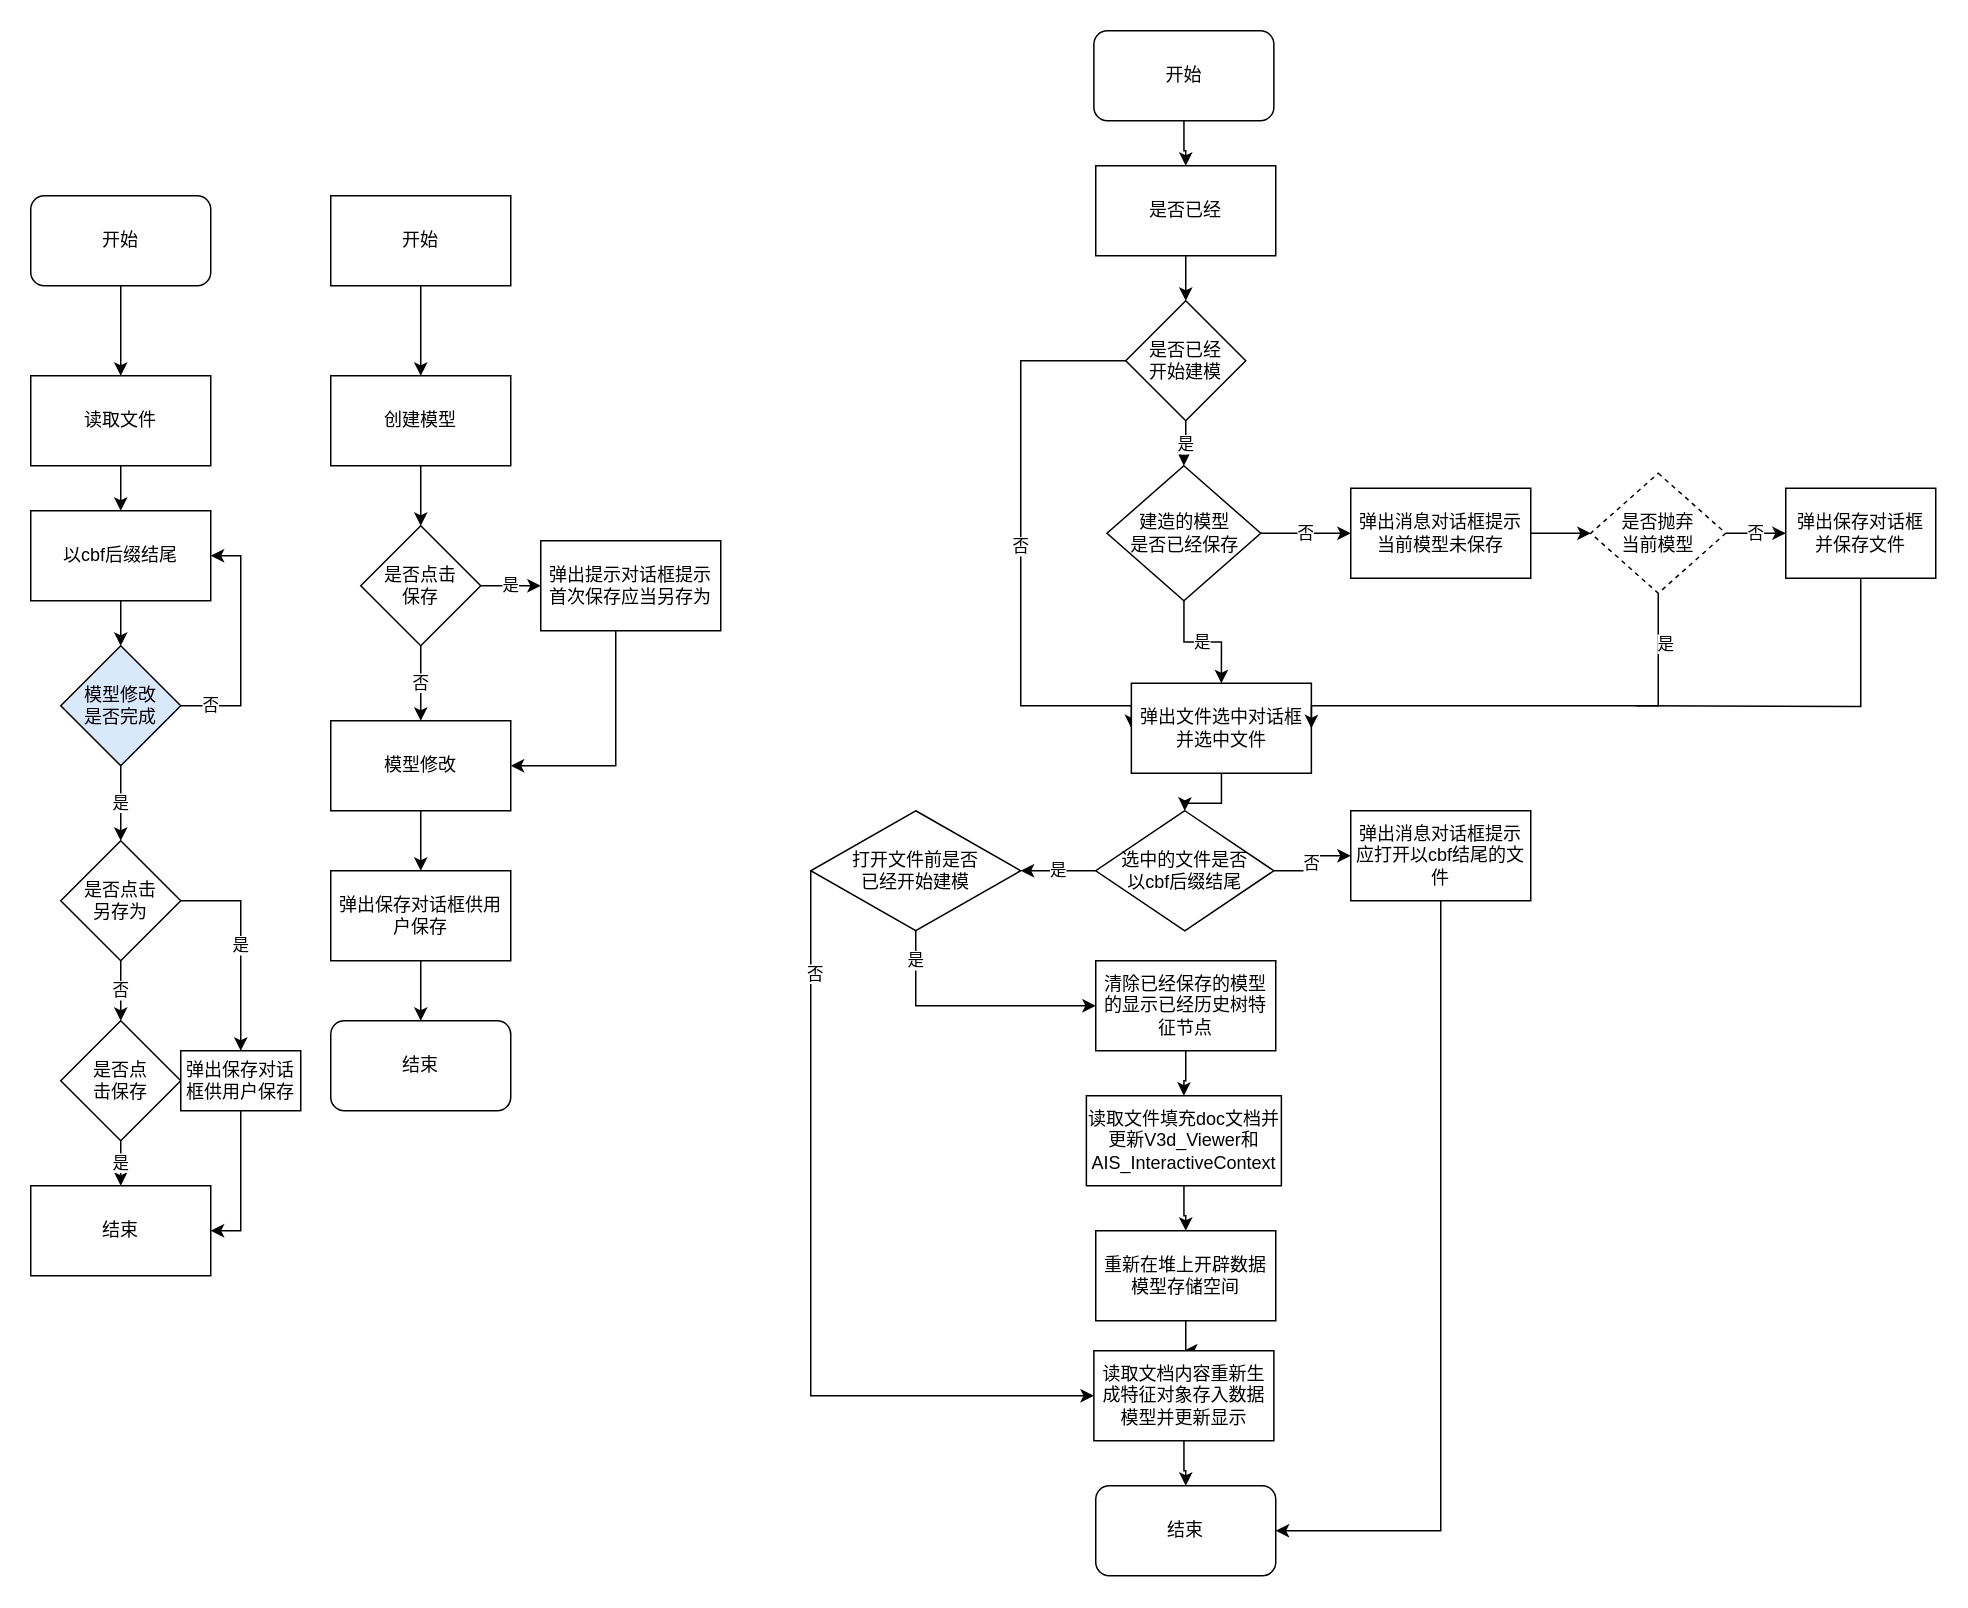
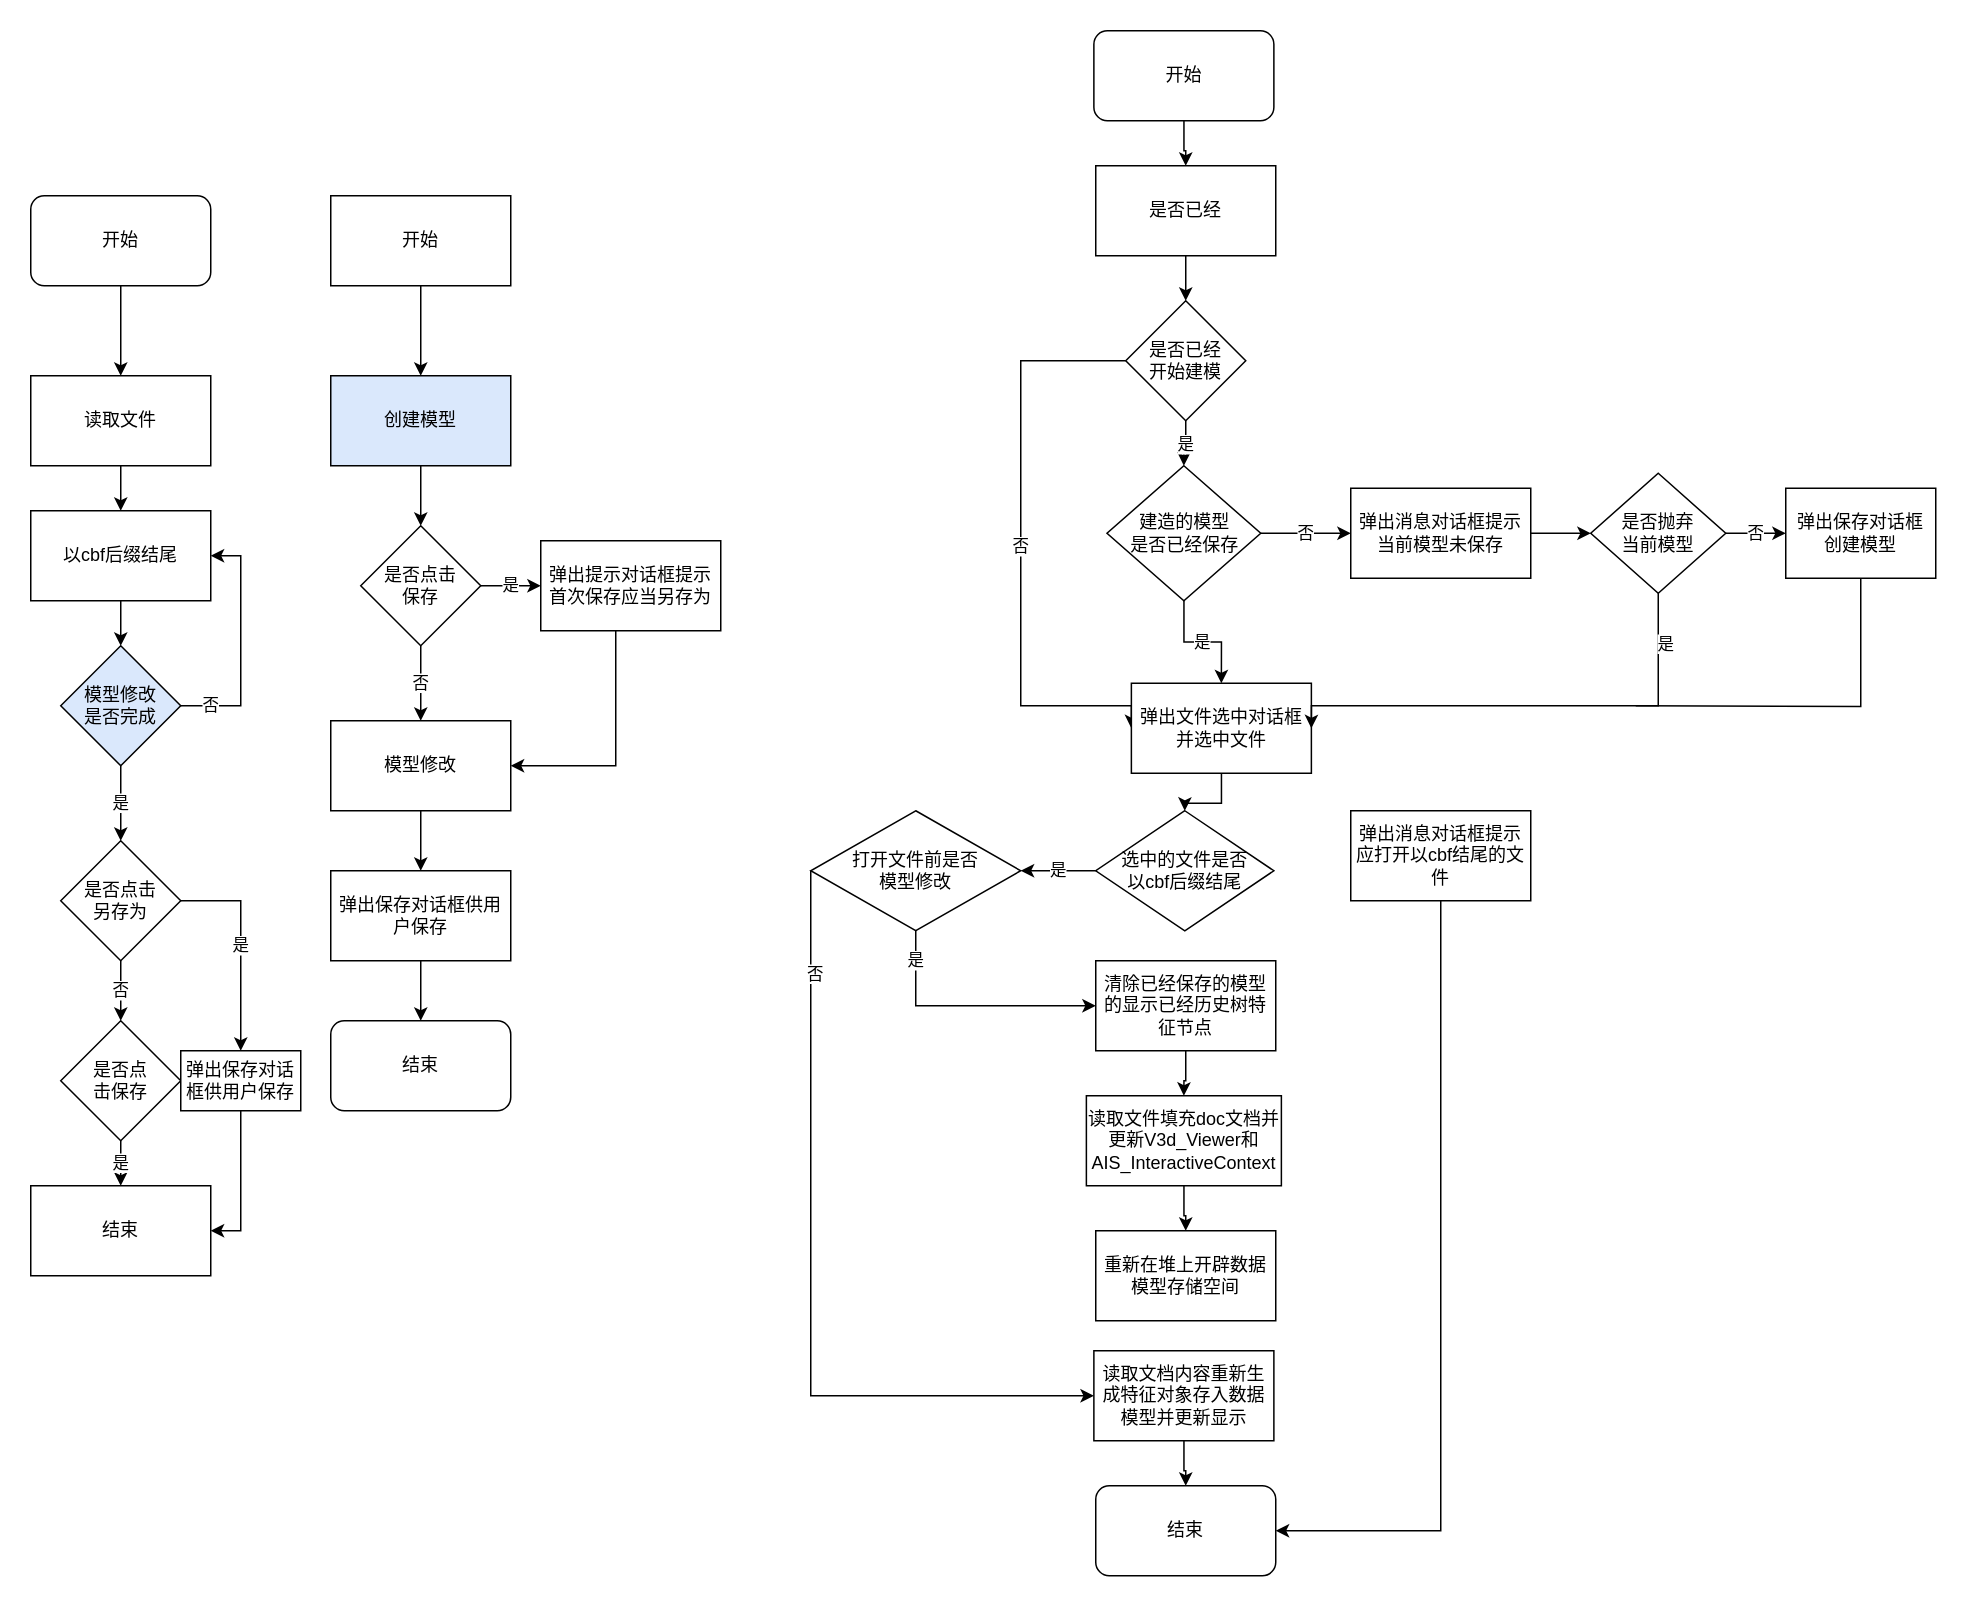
- <mxCell id="55" value="创建模型" style="rounded=0;whiteSpace=wrap;html=1;" parent="1" vertex="1"><mxGeometry x="220" y="250" width="120" height="60" as="geometry" /></mxCell>
+ <mxCell id="55" value="创建模型" style="rounded=0;whiteSpace=wrap;html=1;fillColor=#dae8fc;" parent="1" vertex="1"><mxGeometry x="220" y="250" width="120" height="60" as="geometry" /></mxCell>
- <mxCell id="35" value="是否抛弃&lt;br&gt;当前模型" style="rhombus;whiteSpace=wrap;html=1;dashed=1;" parent="1" vertex="1"><mxGeometry x="1060" y="315" width="90" height="80" as="geometry" /></mxCell>
+ <mxCell id="35" value="是否抛弃&lt;br&gt;当前模型" style="rhombus;whiteSpace=wrap;html=1;" parent="1" vertex="1"><mxGeometry x="1060" y="315" width="90" height="80" as="geometry" /></mxCell>
- <mxCell id="26" value="弹出保存对话框&lt;br&gt;并保存文件" style="rounded=0;whiteSpace=wrap;html=1;" parent="1" vertex="1"><mxGeometry x="1190" y="325" width="100" height="60" as="geometry" /></mxCell>
+ <mxCell id="26" value="弹出保存对话框&lt;br&gt;创建模型" style="rounded=0;whiteSpace=wrap;html=1;" parent="1" vertex="1"><mxGeometry x="1190" y="325" width="100" height="60" as="geometry" /></mxCell>
- <mxCell id="14" value="否" style="edgeStyle=orthogonalEdgeStyle;rounded=0;orthogonalLoop=1;jettySize=auto;html=1;entryX=0;entryY=0.5;entryDx=0;entryDy=0;" parent="1" source="16" target="28" edge="1"><mxGeometry relative="1" as="geometry"><mxPoint x="910" y="580" as="targetPoint" /></mxGeometry></mxCell>
- <mxCell id="32" value="打开文件前是否&lt;br&gt;已经开始建模" style="rhombus;whiteSpace=wrap;html=1;" parent="1" vertex="1"><mxGeometry x="540" y="540" width="140" height="80" as="geometry" /></mxCell>
+ <mxCell id="32" value="打开文件前是否&lt;br&gt;模型修改" style="rhombus;whiteSpace=wrap;html=1;" parent="1" vertex="1"><mxGeometry x="540" y="540" width="140" height="80" as="geometry" /></mxCell>
- <mxCell id="21" style="edgeStyle=orthogonalEdgeStyle;rounded=0;orthogonalLoop=1;jettySize=auto;html=1;entryX=0.5;entryY=0;entryDx=0;entryDy=0;" parent="1" source="22" target="24" edge="1"><mxGeometry relative="1" as="geometry"><mxPoint x="790" y="950" as="targetPoint" /></mxGeometry></mxCell>
